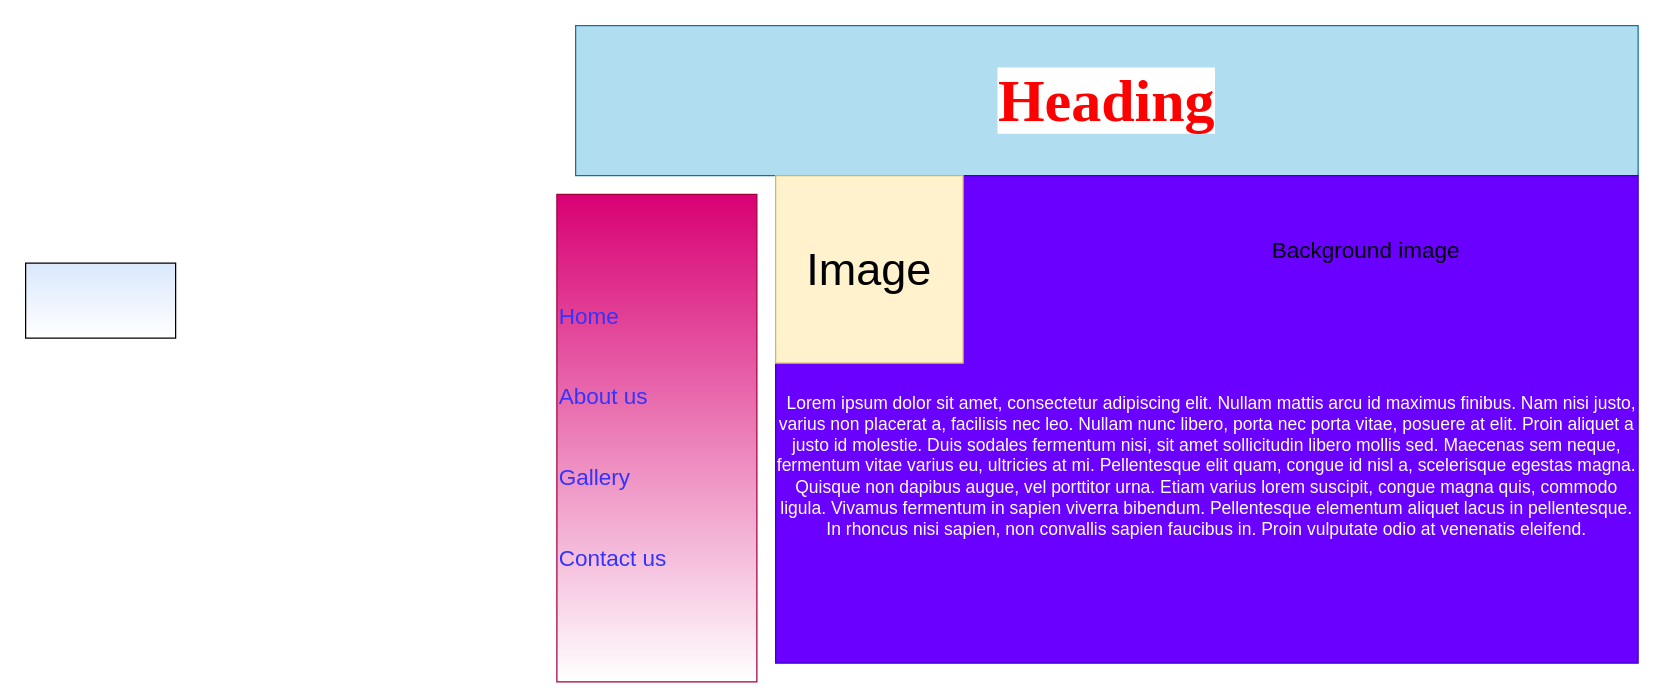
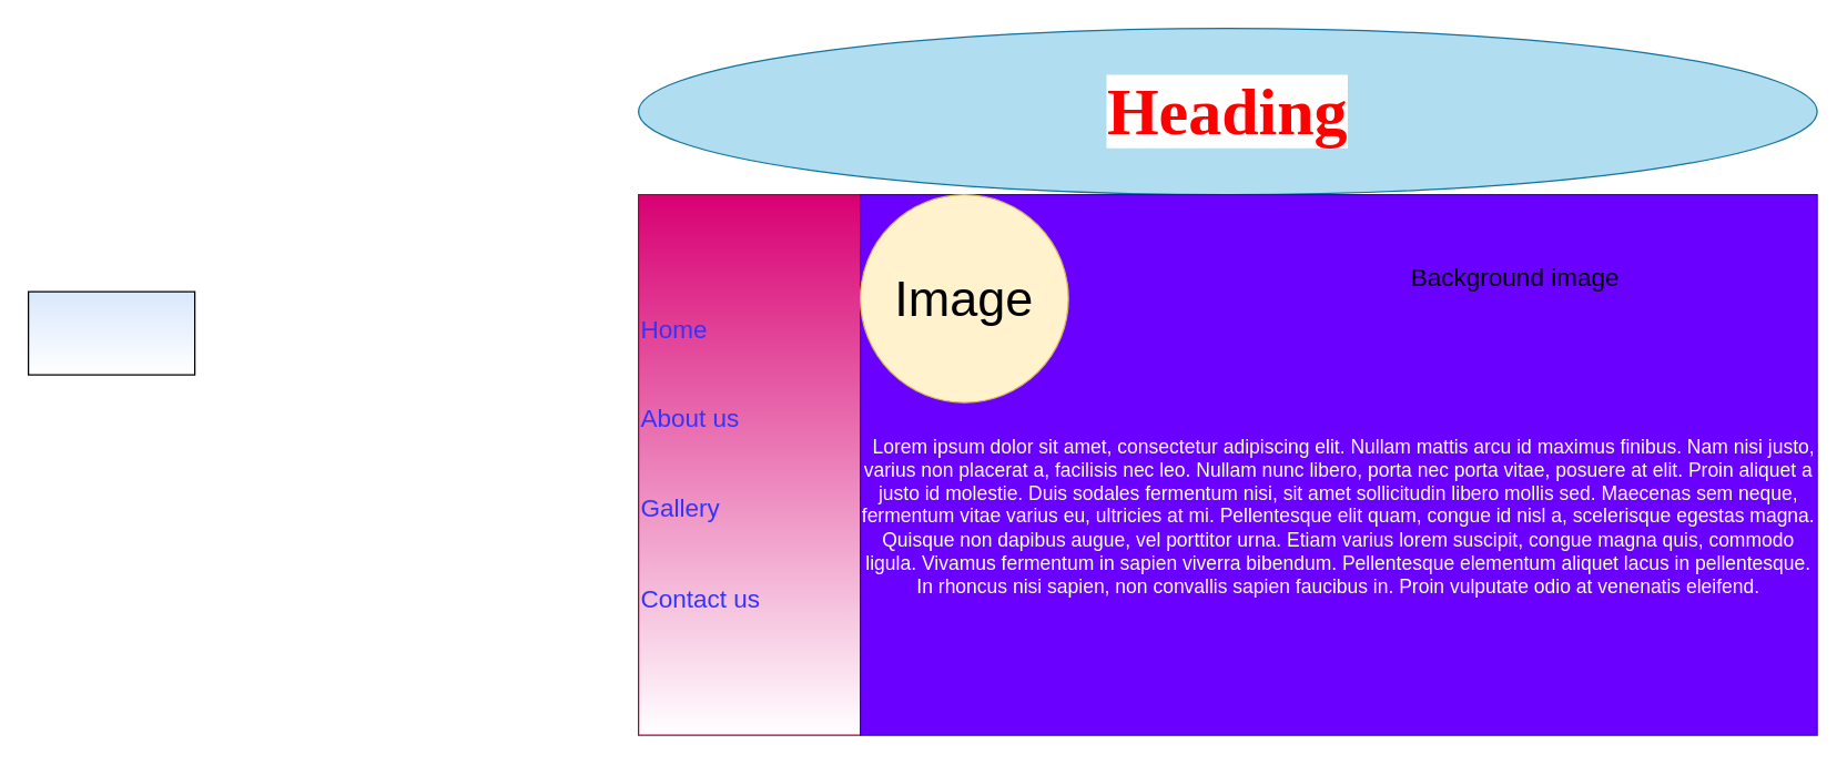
- <mxCell id="2" value="&lt;font style=&quot;font-size: 48px&quot; face=&quot;Comic Sans MS&quot; color=&quot;#ff0000&quot;&gt;&lt;b style=&quot;background-color: rgb(255 , 255 , 255)&quot;&gt;Heading&lt;/b&gt;&lt;/font&gt;" style="rounded=0;whiteSpace=wrap;html=1;align=center;fillColor=#b1ddf0;strokeColor=#10739e;" vertex="1" parent="1"><mxGeometry width="850" height="120" as="geometry" x="460" y="20" /></mxCell>
+ <mxCell id="2" value="&lt;font style=&quot;font-size: 48px&quot; face=&quot;Comic Sans MS&quot; color=&quot;#ff0000&quot;&gt;&lt;b style=&quot;background-color: rgb(255 , 255 , 255)&quot;&gt;Heading&lt;/b&gt;&lt;/font&gt;" style="ellipse;whiteSpace=wrap;html=1;align=center;fillColor=#b1ddf0;strokeColor=#10739e;" vertex="1" parent="1"><mxGeometry width="850" height="120" as="geometry" x="460" y="20" /></mxCell>
- <mxCell id="5" value="&lt;span style=&quot;font-size: 36px&quot;&gt;Image&lt;/span&gt;" style="whiteSpace=wrap;html=1;aspect=fixed;fillColor=#fff2cc;strokeColor=#d6b656;" vertex="1" parent="1"><mxGeometry x="620" y="140" width="150" height="150" as="geometry" /></mxCell>
+ <mxCell id="5" value="&lt;span style=&quot;font-size: 36px&quot;&gt;Image&lt;/span&gt;" style="ellipse;whiteSpace=wrap;html=1;aspect=fixed;fillColor=#fff2cc;strokeColor=#d6b656;" vertex="1" parent="1"><mxGeometry x="620" y="140" width="150" height="150" as="geometry" /></mxCell>
- <mxCell id="3" value="&lt;font color=&quot;#3333ff&quot; style=&quot;font-size: 18px&quot;&gt;Home&lt;br&gt;&lt;br&gt;&lt;br&gt;About us&lt;br&gt;&lt;br&gt;&lt;br&gt;Gallery&lt;br&gt;&lt;br&gt;&lt;br&gt;Contact us&amp;nbsp;&lt;/font&gt;" style="rounded=0;whiteSpace=wrap;html=1;fillColor=#d80073;strokeColor=#A50040;align=left;fontColor=#ffffff;gradientColor=#ffffff;" vertex="1" parent="1"><mxGeometry x="445" y="155" width="160" height="390" as="geometry" /></mxCell>
+ <mxCell id="3" value="&lt;font color=&quot;#3333ff&quot; style=&quot;font-size: 18px&quot;&gt;Home&lt;br&gt;&lt;br&gt;&lt;br&gt;About us&lt;br&gt;&lt;br&gt;&lt;br&gt;Gallery&lt;br&gt;&lt;br&gt;&lt;br&gt;Contact us&amp;nbsp;&lt;/font&gt;" style="rounded=0;whiteSpace=wrap;html=1;fillColor=#d80073;strokeColor=#A50040;align=left;fontColor=#ffffff;gradientColor=#ffffff;" vertex="1" parent="1"><mxGeometry y="140" width="160" height="390" as="geometry" x="460" /></mxCell>
